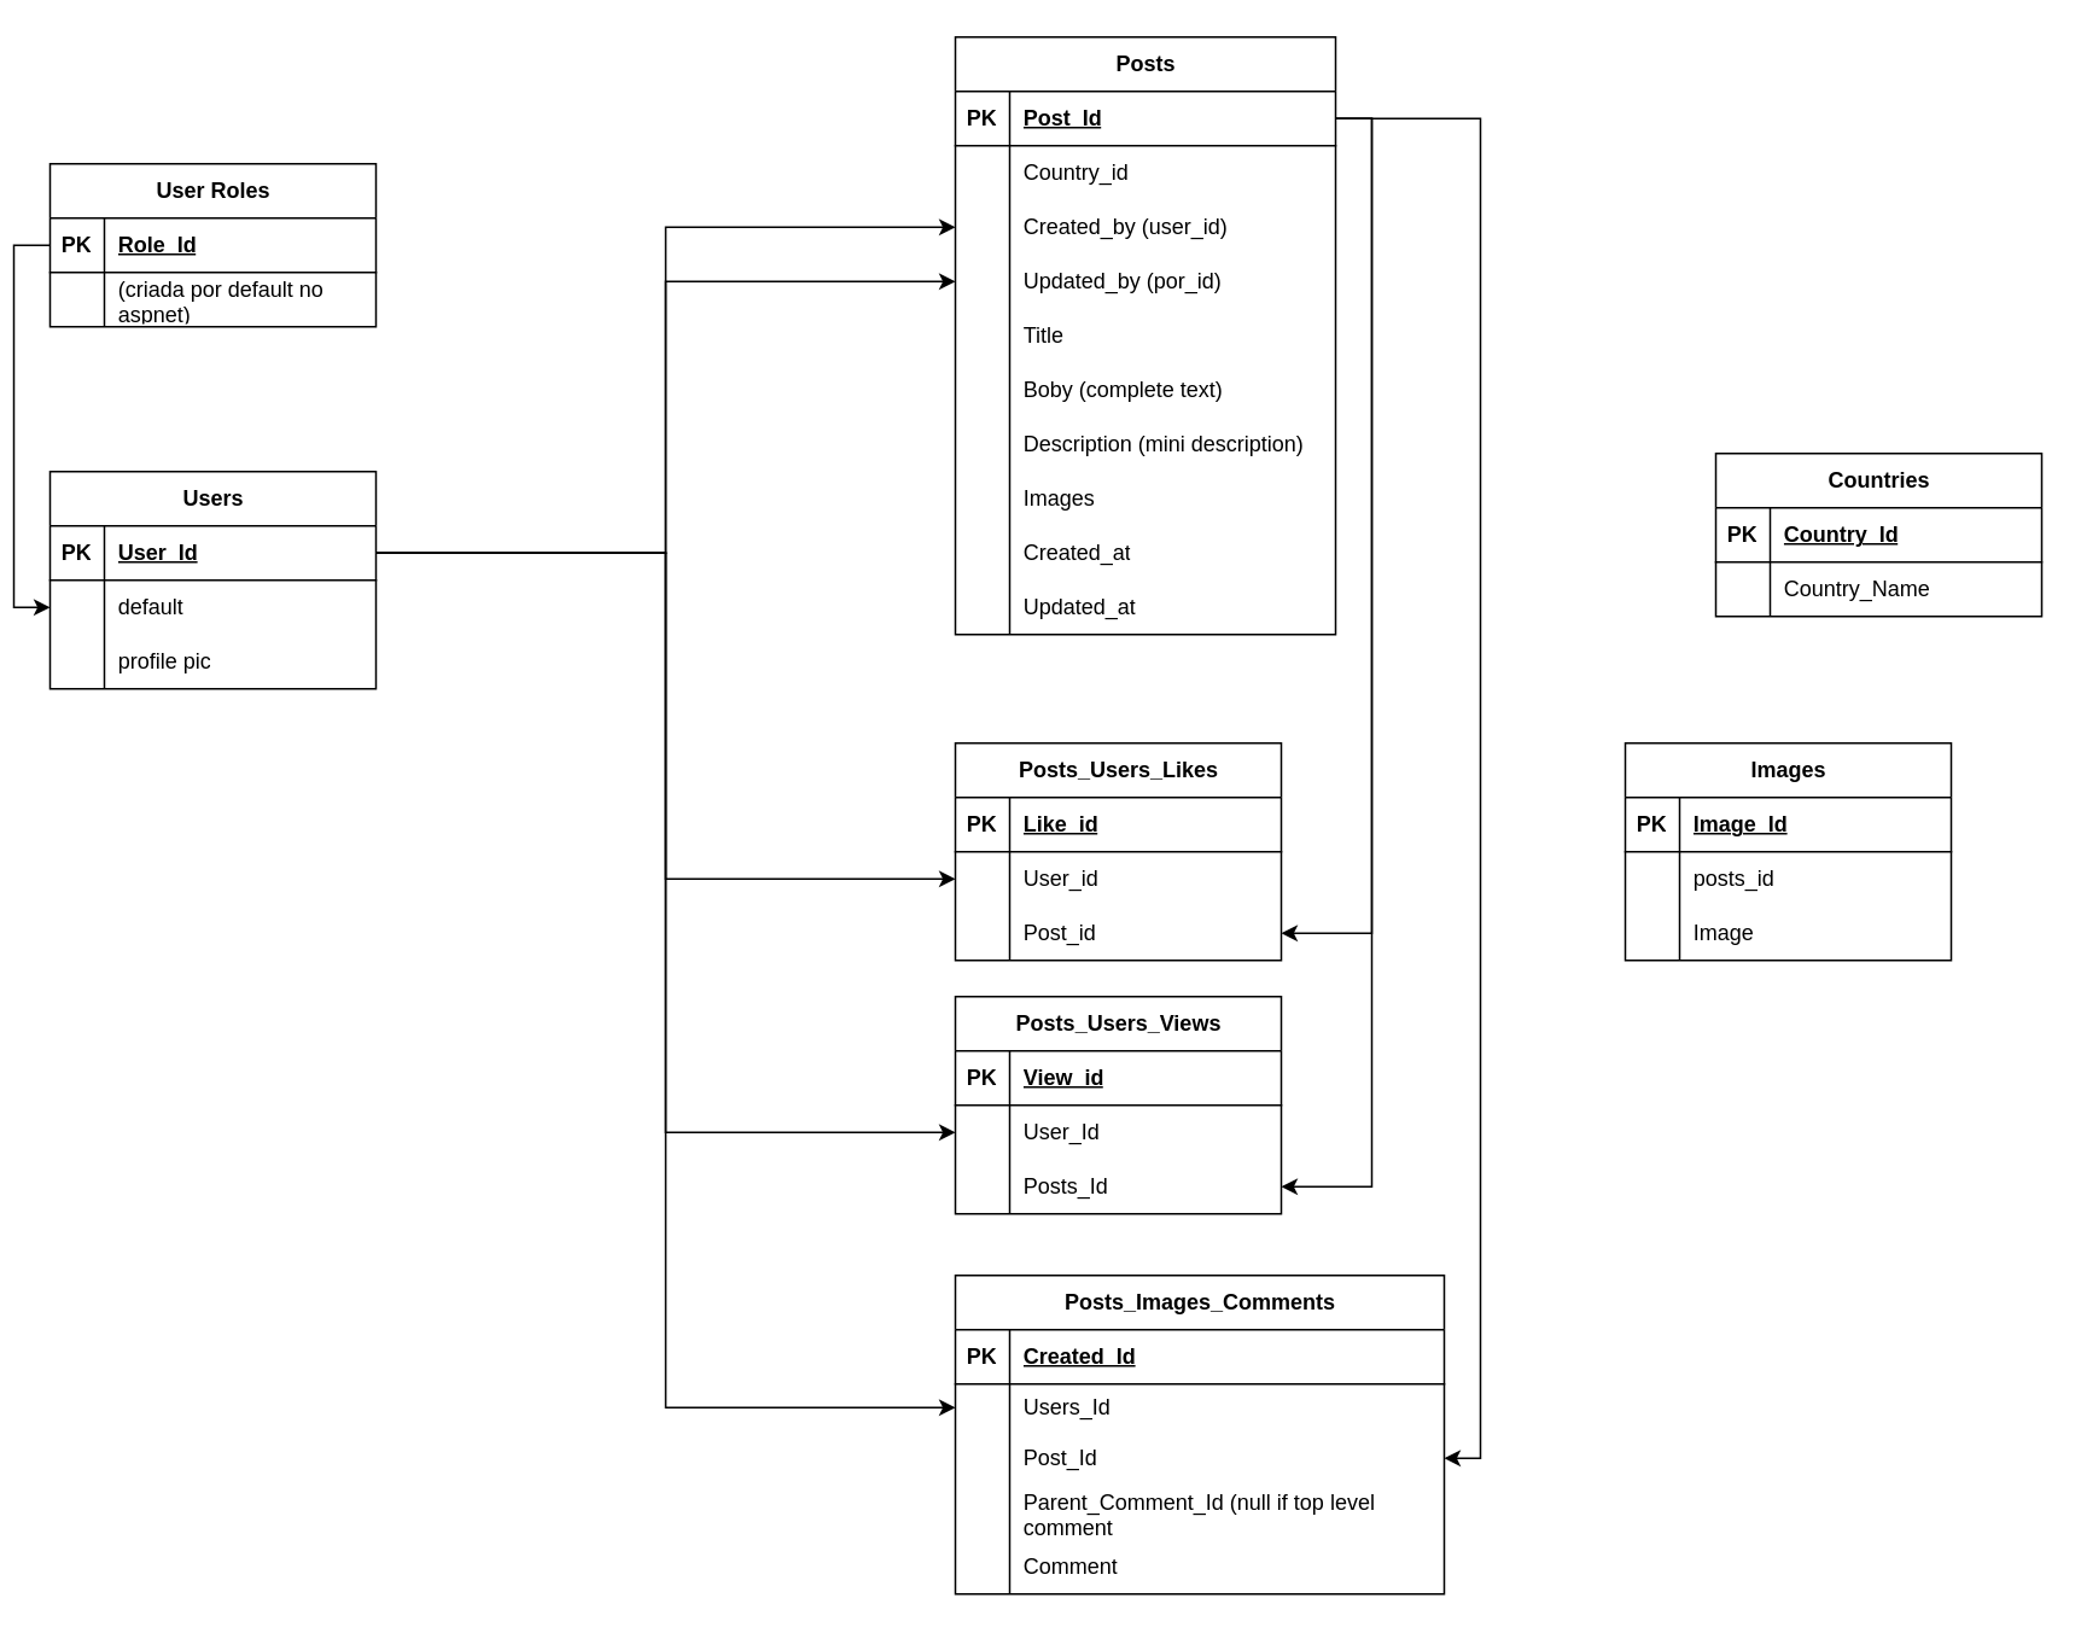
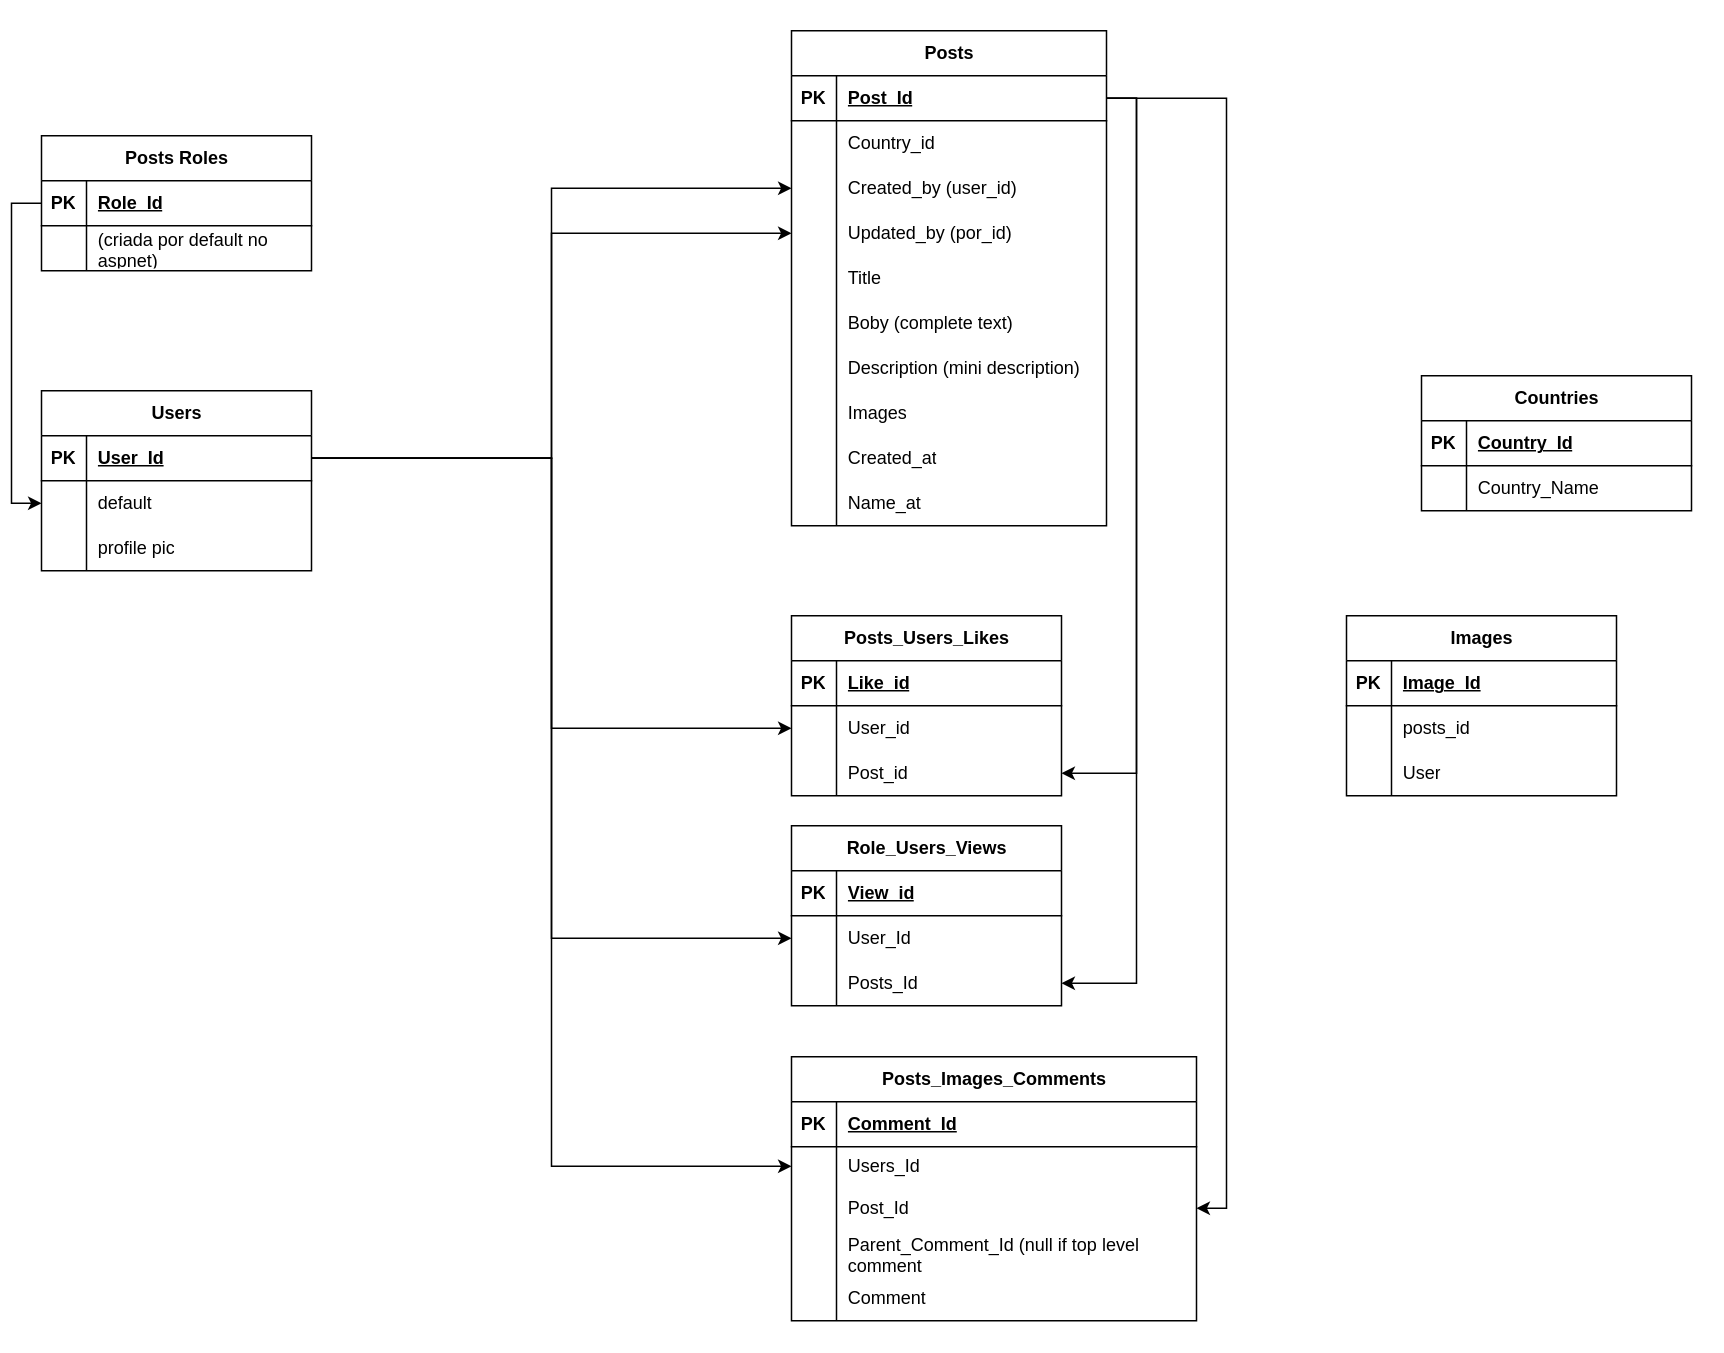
- <mxCell id="2" value="User Roles" style="shape=table;startSize=30;container=1;collapsible=1;childLayout=tableLayout;fixedRows=1;rowLines=0;fontStyle=1;align=center;resizeLast=1;html=1;" parent="1" vertex="1"><mxGeometry x="20" y="90" width="180" height="90" as="geometry" /></mxCell>
+ <mxCell id="2" value="Posts Roles" style="shape=table;startSize=30;container=1;collapsible=1;childLayout=tableLayout;fixedRows=1;rowLines=0;fontStyle=1;align=center;resizeLast=1;html=1;" parent="1" vertex="1"><mxGeometry x="20" y="90" width="180" height="90" as="geometry" /></mxCell>
- <mxCell id="49" value="Updated_at" style="shape=partialRectangle;connectable=0;fillColor=none;top=0;left=0;bottom=0;right=0;align=left;spacingLeft=6;overflow=hidden;whiteSpace=wrap;html=1;" parent="47" vertex="1"><mxGeometry x="30" width="180" height="30" as="geometry"><mxRectangle width="180" height="30" as="alternateBounds" /></mxGeometry></mxCell>
+ <mxCell id="49" value="Name_at" style="shape=partialRectangle;connectable=0;fillColor=none;top=0;left=0;bottom=0;right=0;align=left;spacingLeft=6;overflow=hidden;whiteSpace=wrap;html=1;" parent="47" vertex="1"><mxGeometry x="30" width="180" height="30" as="geometry"><mxRectangle width="180" height="30" as="alternateBounds" /></mxGeometry></mxCell>
- <mxCell id="66" value="Image" style="shape=partialRectangle;connectable=0;fillColor=none;top=0;left=0;bottom=0;right=0;align=left;spacingLeft=6;overflow=hidden;whiteSpace=wrap;html=1;" parent="64" vertex="1"><mxGeometry x="30" width="150" height="30" as="geometry"><mxRectangle width="150" height="30" as="alternateBounds" /></mxGeometry></mxCell>
+ <mxCell id="66" value="User" style="shape=partialRectangle;connectable=0;fillColor=none;top=0;left=0;bottom=0;right=0;align=left;spacingLeft=6;overflow=hidden;whiteSpace=wrap;html=1;" parent="64" vertex="1"><mxGeometry x="30" width="150" height="30" as="geometry"><mxRectangle width="150" height="30" as="alternateBounds" /></mxGeometry></mxCell>
- <mxCell id="77" value="Posts_Users_Views" style="shape=table;startSize=30;container=1;collapsible=1;childLayout=tableLayout;fixedRows=1;rowLines=0;fontStyle=1;align=center;resizeLast=1;html=1;" parent="1" vertex="1"><mxGeometry x="520" y="550" width="180" height="120" as="geometry" /></mxCell>
+ <mxCell id="77" value="Role_Users_Views" style="shape=table;startSize=30;container=1;collapsible=1;childLayout=tableLayout;fixedRows=1;rowLines=0;fontStyle=1;align=center;resizeLast=1;html=1;" parent="1" vertex="1"><mxGeometry x="520" y="550" width="180" height="120" as="geometry" /></mxCell>
- <mxCell id="90" value="Created_Id" style="shape=partialRectangle;connectable=0;fillColor=none;top=0;left=0;bottom=0;right=0;align=left;spacingLeft=6;fontStyle=5;overflow=hidden;whiteSpace=wrap;html=1;" parent="88" vertex="1"><mxGeometry x="30" width="240" height="30" as="geometry"><mxRectangle width="240" height="30" as="alternateBounds" /></mxGeometry></mxCell>
+ <mxCell id="90" value="Comment_Id" style="shape=partialRectangle;connectable=0;fillColor=none;top=0;left=0;bottom=0;right=0;align=left;spacingLeft=6;fontStyle=5;overflow=hidden;whiteSpace=wrap;html=1;" parent="88" vertex="1"><mxGeometry x="30" width="240" height="30" as="geometry"><mxRectangle width="240" height="30" as="alternateBounds" /></mxGeometry></mxCell>
